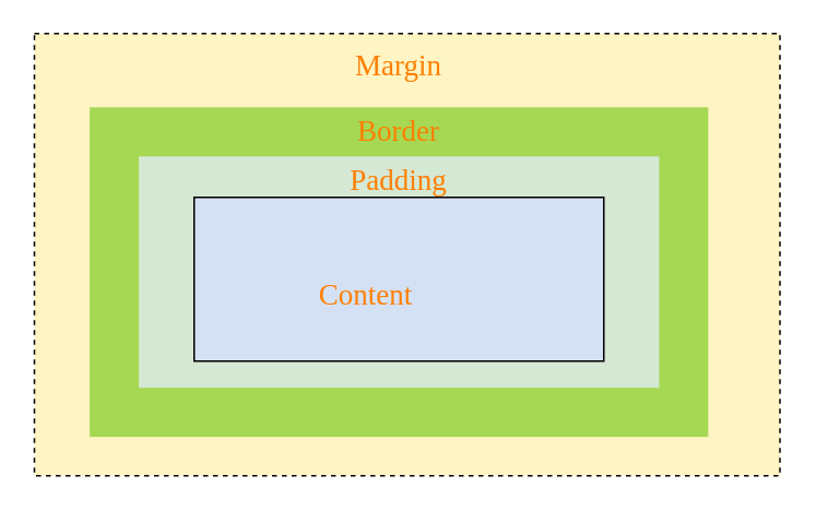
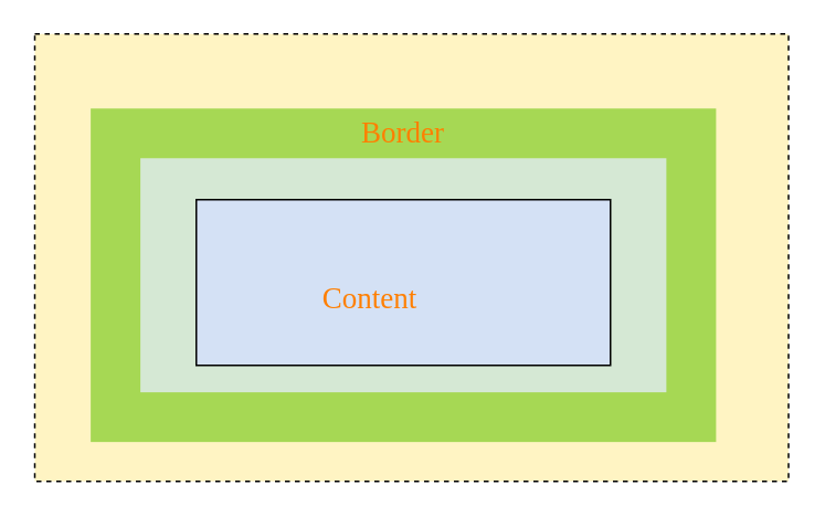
- <mxCell id="7" value="Margin" style="text;html=1;strokeColor=none;fillColor=none;align=center;verticalAlign=middle;whiteSpace=wrap;rounded=0;fontSize=18;fontFamily=Comic Sans MS;fontColor=#FF7F00;" vertex="1" parent="1"><mxGeometry x="223" y="30" width="40" height="20" as="geometry" /></mxCell>
- <mxCell id="6" value="Padding" style="text;html=1;strokeColor=none;fillColor=none;align=center;verticalAlign=middle;whiteSpace=wrap;rounded=0;fontSize=18;fontFamily=Comic Sans MS;fontColor=#FF7F00;" vertex="1" parent="1"><mxGeometry x="223" y="100" width="40" height="20" as="geometry" /></mxCell>
